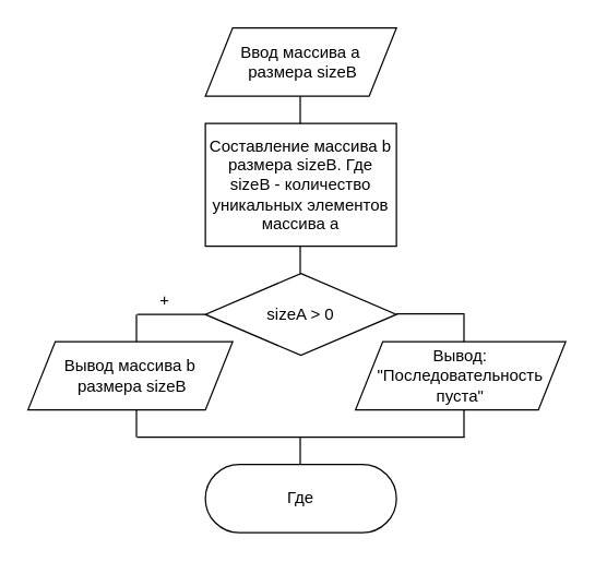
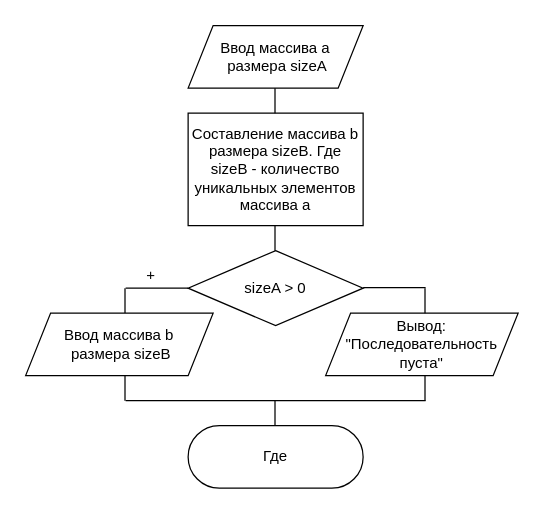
- <mxCell id="4" value="&lt;span&gt;Ввод массива а&lt;br&gt;&amp;nbsp;размера sizeB&lt;/span&gt;" style="shape=parallelogram;perimeter=parallelogramPerimeter;whiteSpace=wrap;html=1;fixedSize=1;" parent="1" vertex="1"><mxGeometry x="150" y="20" width="140" height="50" as="geometry" /></mxCell>
+ <mxCell id="4" value="&lt;span&gt;Ввод массива а&lt;br&gt;&amp;nbsp;размера sizeA&lt;/span&gt;" style="shape=parallelogram;perimeter=parallelogramPerimeter;whiteSpace=wrap;html=1;fixedSize=1;" parent="1" vertex="1"><mxGeometry x="150" y="20" width="140" height="50" as="geometry" /></mxCell>
- <mxCell id="17" value="&lt;span&gt;Вывод массива b&lt;br&gt;&amp;nbsp;размера sizeB&lt;/span&gt;" style="shape=parallelogram;perimeter=parallelogramPerimeter;whiteSpace=wrap;html=1;fixedSize=1;" parent="1" vertex="1"><mxGeometry x="20" y="250" width="150" height="50" as="geometry" /></mxCell>
+ <mxCell id="17" value="&lt;span&gt;Ввод массива b&lt;br&gt;&amp;nbsp;размера sizeB&lt;/span&gt;" style="shape=parallelogram;perimeter=parallelogramPerimeter;whiteSpace=wrap;html=1;fixedSize=1;" parent="1" vertex="1"><mxGeometry x="20" y="250" width="150" height="50" as="geometry" /></mxCell>
